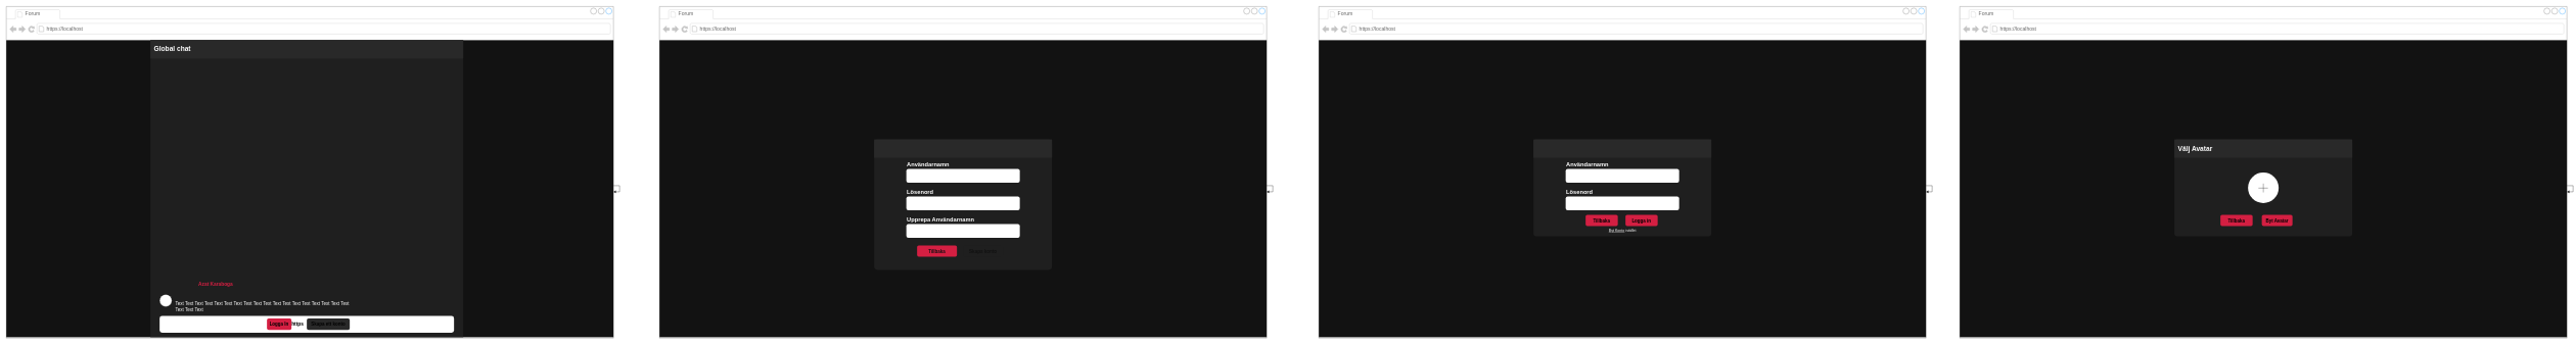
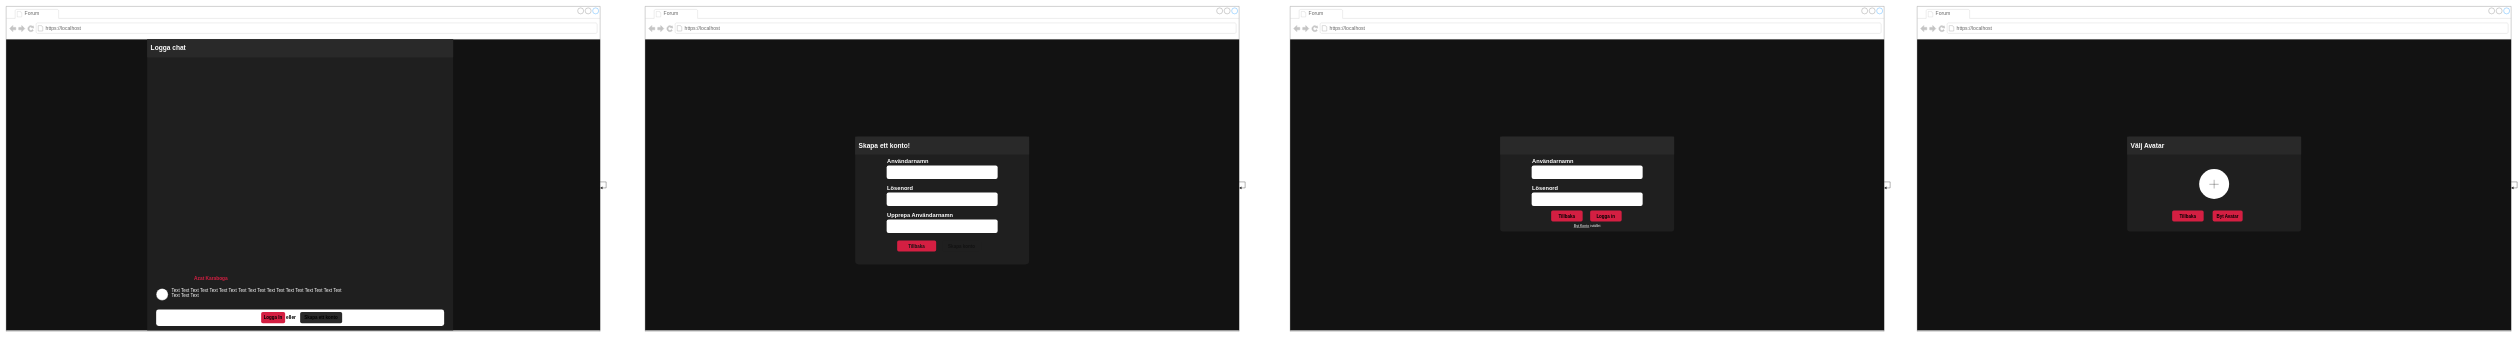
- <mxCell id="16" value="&lt;font size=&quot;1&quot; color=&quot;#ffffff&quot;&gt;&lt;b style=&quot;font-size: 22px;&quot;&gt;Global chat&lt;/b&gt;&lt;/font&gt;" style="text;html=1;strokeColor=none;fillColor=none;align=left;verticalAlign=middle;whiteSpace=wrap;rounded=0;" parent="2" vertex="1"><mxGeometry x="480" y="120" width="610" height="40" as="geometry" /></mxCell>
+ <mxCell id="16" value="&lt;font size=&quot;1&quot; color=&quot;#ffffff&quot;&gt;&lt;b style=&quot;font-size: 22px;&quot;&gt;Logga chat&lt;/b&gt;&lt;/font&gt;" style="text;html=1;strokeColor=none;fillColor=none;align=left;verticalAlign=middle;whiteSpace=wrap;rounded=0;" parent="2" vertex="1"><mxGeometry x="480" y="120" width="610" height="40" as="geometry" /></mxCell>
+ <mxCell id="24" value="&lt;font color=&quot;#ffffff&quot;&gt;&lt;span style=&quot;font-size: 22px;&quot;&gt;&lt;b&gt;Skapa ett konto!&lt;/b&gt;&lt;/span&gt;&lt;/font&gt;" style="text;html=1;strokeColor=none;fillColor=none;align=left;verticalAlign=middle;whiteSpace=wrap;rounded=0;" parent="17" vertex="1"><mxGeometry x="710" y="444" width="560" height="40" as="geometry" /></mxCell>
- <mxCell id="12" value="&lt;font color=&quot;#ffffff&quot; style=&quot;font-size: 15px;&quot;&gt;&lt;font style=&quot;font-size: 15px;&quot;&gt;Text&amp;nbsp;&lt;/font&gt;Text&amp;nbsp;Text&amp;nbsp;Text&amp;nbsp;Text&amp;nbsp;Text&amp;nbsp;Text&amp;nbsp;Text&amp;nbsp;Text&amp;nbsp;Text&amp;nbsp;Text&amp;nbsp;Text&amp;nbsp;Text&amp;nbsp;Text&amp;nbsp;Text&amp;nbsp;Text&amp;nbsp;Text&amp;nbsp;Text&amp;nbsp;&lt;br&gt;Text&amp;nbsp;Text&amp;nbsp;Text&amp;nbsp;&lt;/font&gt;" style="text;html=1;strokeColor=none;fillColor=none;align=left;verticalAlign=middle;whiteSpace=wrap;rounded=0;" parent="2" vertex="1"><mxGeometry x="550" y="960" width="610" height="40" as="geometry" /></mxCell>
+ <mxCell id="12" value="&lt;font color=&quot;#ffffff&quot; style=&quot;font-size: 15px;&quot;&gt;&lt;font style=&quot;font-size: 15px;&quot;&gt;Text&amp;nbsp;&lt;/font&gt;Text&amp;nbsp;Text&amp;nbsp;Text&amp;nbsp;Text&amp;nbsp;Text&amp;nbsp;Text&amp;nbsp;Text&amp;nbsp;Text&amp;nbsp;Text&amp;nbsp;Text&amp;nbsp;Text&amp;nbsp;Text&amp;nbsp;Text&amp;nbsp;Text&amp;nbsp;Text&amp;nbsp;Text&amp;nbsp;Text&amp;nbsp;&lt;br&gt;Text&amp;nbsp;Text&amp;nbsp;Text&amp;nbsp;&lt;/font&gt;" style="text;html=1;strokeColor=none;fillColor=none;align=left;verticalAlign=middle;whiteSpace=wrap;rounded=0;" parent="2" vertex="1"><mxGeometry x="550" y="935" width="610" height="40" as="geometry" /></mxCell>
- <mxCell id="13" value="&lt;b&gt;&lt;font style=&quot;font-size: 16px;&quot;&gt;https&lt;/font&gt;&lt;/b&gt;" style="text;html=1;strokeColor=none;fillColor=none;align=center;verticalAlign=middle;whiteSpace=wrap;rounded=0;" parent="2" vertex="1"><mxGeometry x="780" y="1022.5" width="340" height="30" as="geometry" /></mxCell>
+ <mxCell id="13" value="&lt;b&gt;&lt;font style=&quot;font-size: 16px;&quot;&gt;eller&lt;/font&gt;&lt;/b&gt;" style="text;html=1;strokeColor=none;fillColor=none;align=center;verticalAlign=middle;whiteSpace=wrap;rounded=0;" parent="2" vertex="1"><mxGeometry x="780" y="1022.5" width="340" height="30" as="geometry" /></mxCell>
